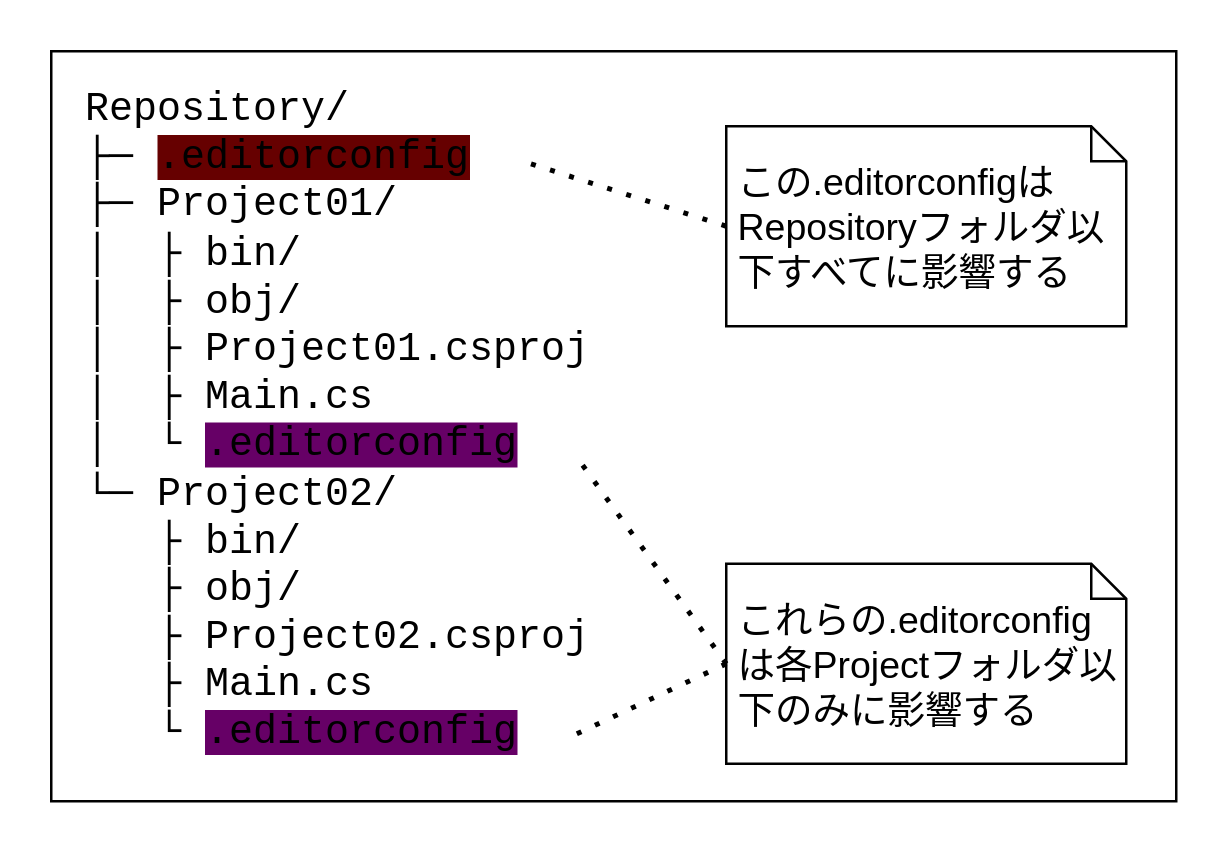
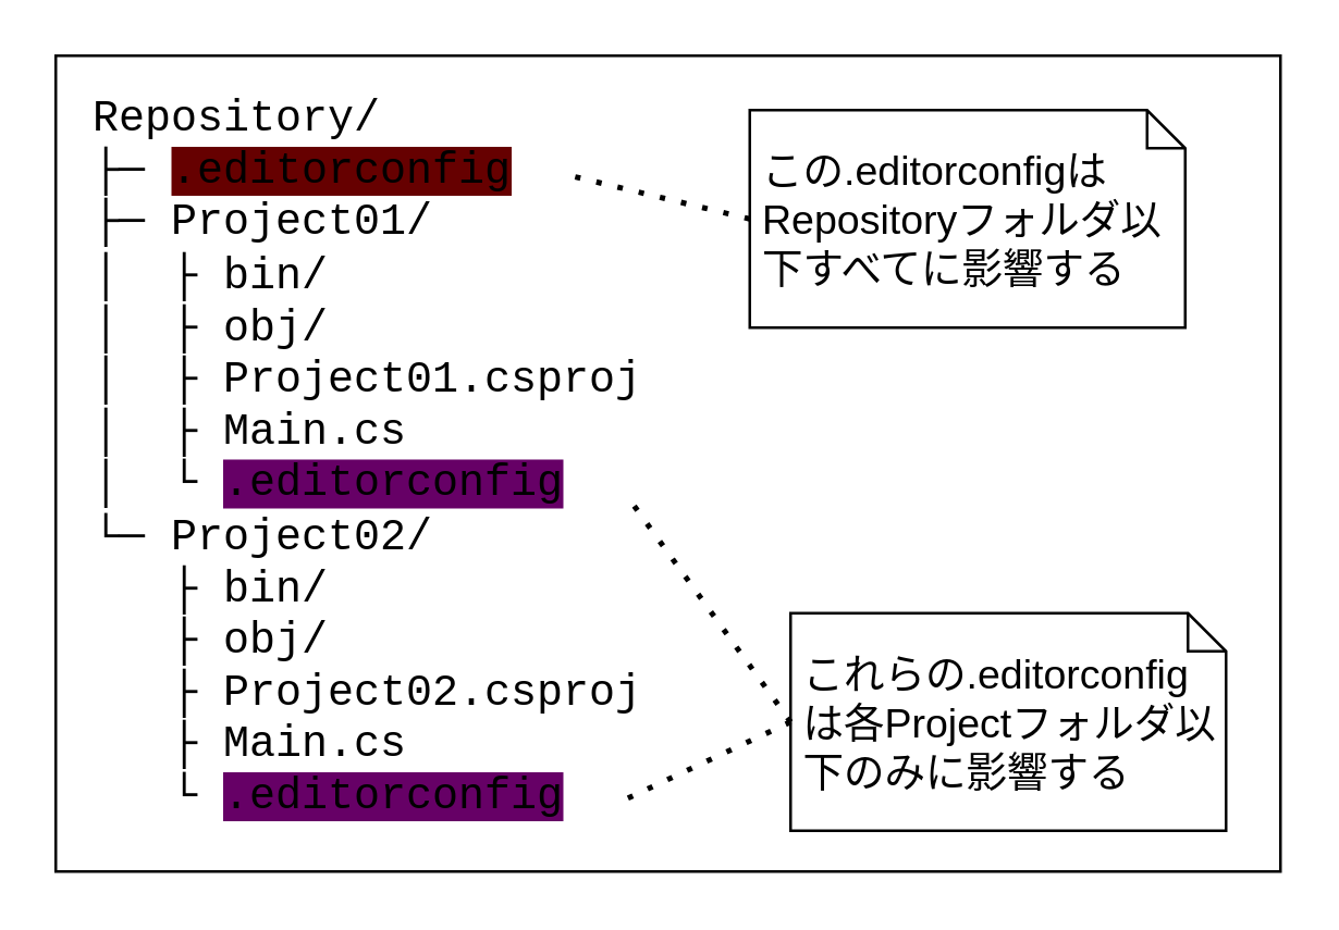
- <mxCell id="3" value="この.editorconfigはRepositoryフォルダ以下すべてに影響する" style="shape=note;whiteSpace=wrap;html=1;size=14;verticalAlign=middle;align=left;spacingTop=0;spacing=5;fontSize=15;" vertex="1" parent="1"><mxGeometry x="290" y="50" width="160" height="80" as="geometry" /></mxCell>
+ <mxCell id="3" value="この.editorconfigはRepositoryフォルダ以下すべてに影響する" style="shape=note;whiteSpace=wrap;html=1;size=14;verticalAlign=middle;align=left;spacingTop=0;spacing=5;fontSize=15;" vertex="1" parent="1"><mxGeometry x="275" y="40" width="160" height="80" as="geometry" /></mxCell>
